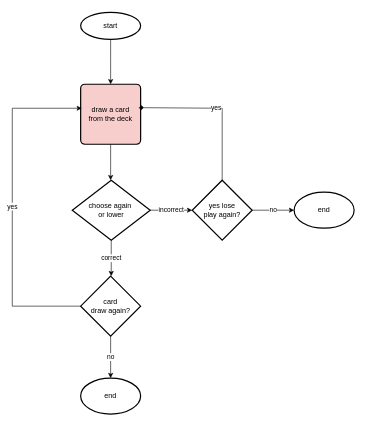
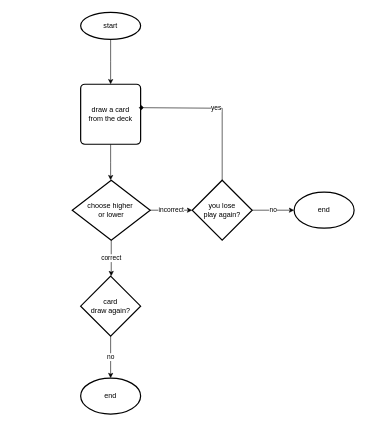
- <mxCell id="5" value="draw a card&lt;div&gt;from the deck&lt;/div&gt;" style="rounded=1;whiteSpace=wrap;html=1;absoluteArcSize=1;arcSize=14;strokeWidth=2;fillColor=#f8cecc;" parent="1" vertex="1"><mxGeometry x="134" y="140" width="100" height="100" as="geometry" /></mxCell>
+ <mxCell id="5" value="draw a card&lt;div&gt;from the deck&lt;/div&gt;" style="rounded=1;whiteSpace=wrap;html=1;absoluteArcSize=1;arcSize=14;strokeWidth=2;" parent="1" vertex="1"><mxGeometry x="134" y="140" width="100" height="100" as="geometry" /></mxCell>
- <mxCell id="14" value="yes" style="edgeStyle=orthogonalEdgeStyle;rounded=0;orthogonalLoop=1;jettySize=auto;html=1;entryX=0.02;entryY=0.4;entryDx=0;entryDy=0;entryPerimeter=0;" edge="1" parent="1" source="16" target="5"><mxGeometry relative="1" as="geometry"><mxPoint x="20" y="190" as="targetPoint" /><Array as="points"><mxPoint x="20" y="510" /><mxPoint x="20" y="180" /></Array></mxGeometry></mxCell>
- <mxCell id="8" value="choose again&amp;nbsp;&lt;div&gt;or lower&lt;/div&gt;" style="strokeWidth=2;html=1;shape=mxgraph.flowchart.decision;whiteSpace=wrap;" parent="1" vertex="1"><mxGeometry x="120" y="300" width="130" height="100" as="geometry" /></mxCell>
+ <mxCell id="8" value="choose higher&amp;nbsp;&lt;div&gt;or lower&lt;/div&gt;" style="strokeWidth=2;html=1;shape=mxgraph.flowchart.decision;whiteSpace=wrap;" parent="1" vertex="1"><mxGeometry x="120" y="300" width="130" height="100" as="geometry" /></mxCell>
- <mxCell id="12" value="yes lose&lt;div&gt;play again?&lt;/div&gt;" style="strokeWidth=2;html=1;shape=mxgraph.flowchart.decision;whiteSpace=wrap;" vertex="1" parent="1"><mxGeometry x="320" y="300" width="100" height="100" as="geometry" /></mxCell>
+ <mxCell id="12" value="you lose&lt;div&gt;play again?&lt;/div&gt;" style="strokeWidth=2;html=1;shape=mxgraph.flowchart.decision;whiteSpace=wrap;" vertex="1" parent="1"><mxGeometry x="320" y="300" width="100" height="100" as="geometry" /></mxCell>
